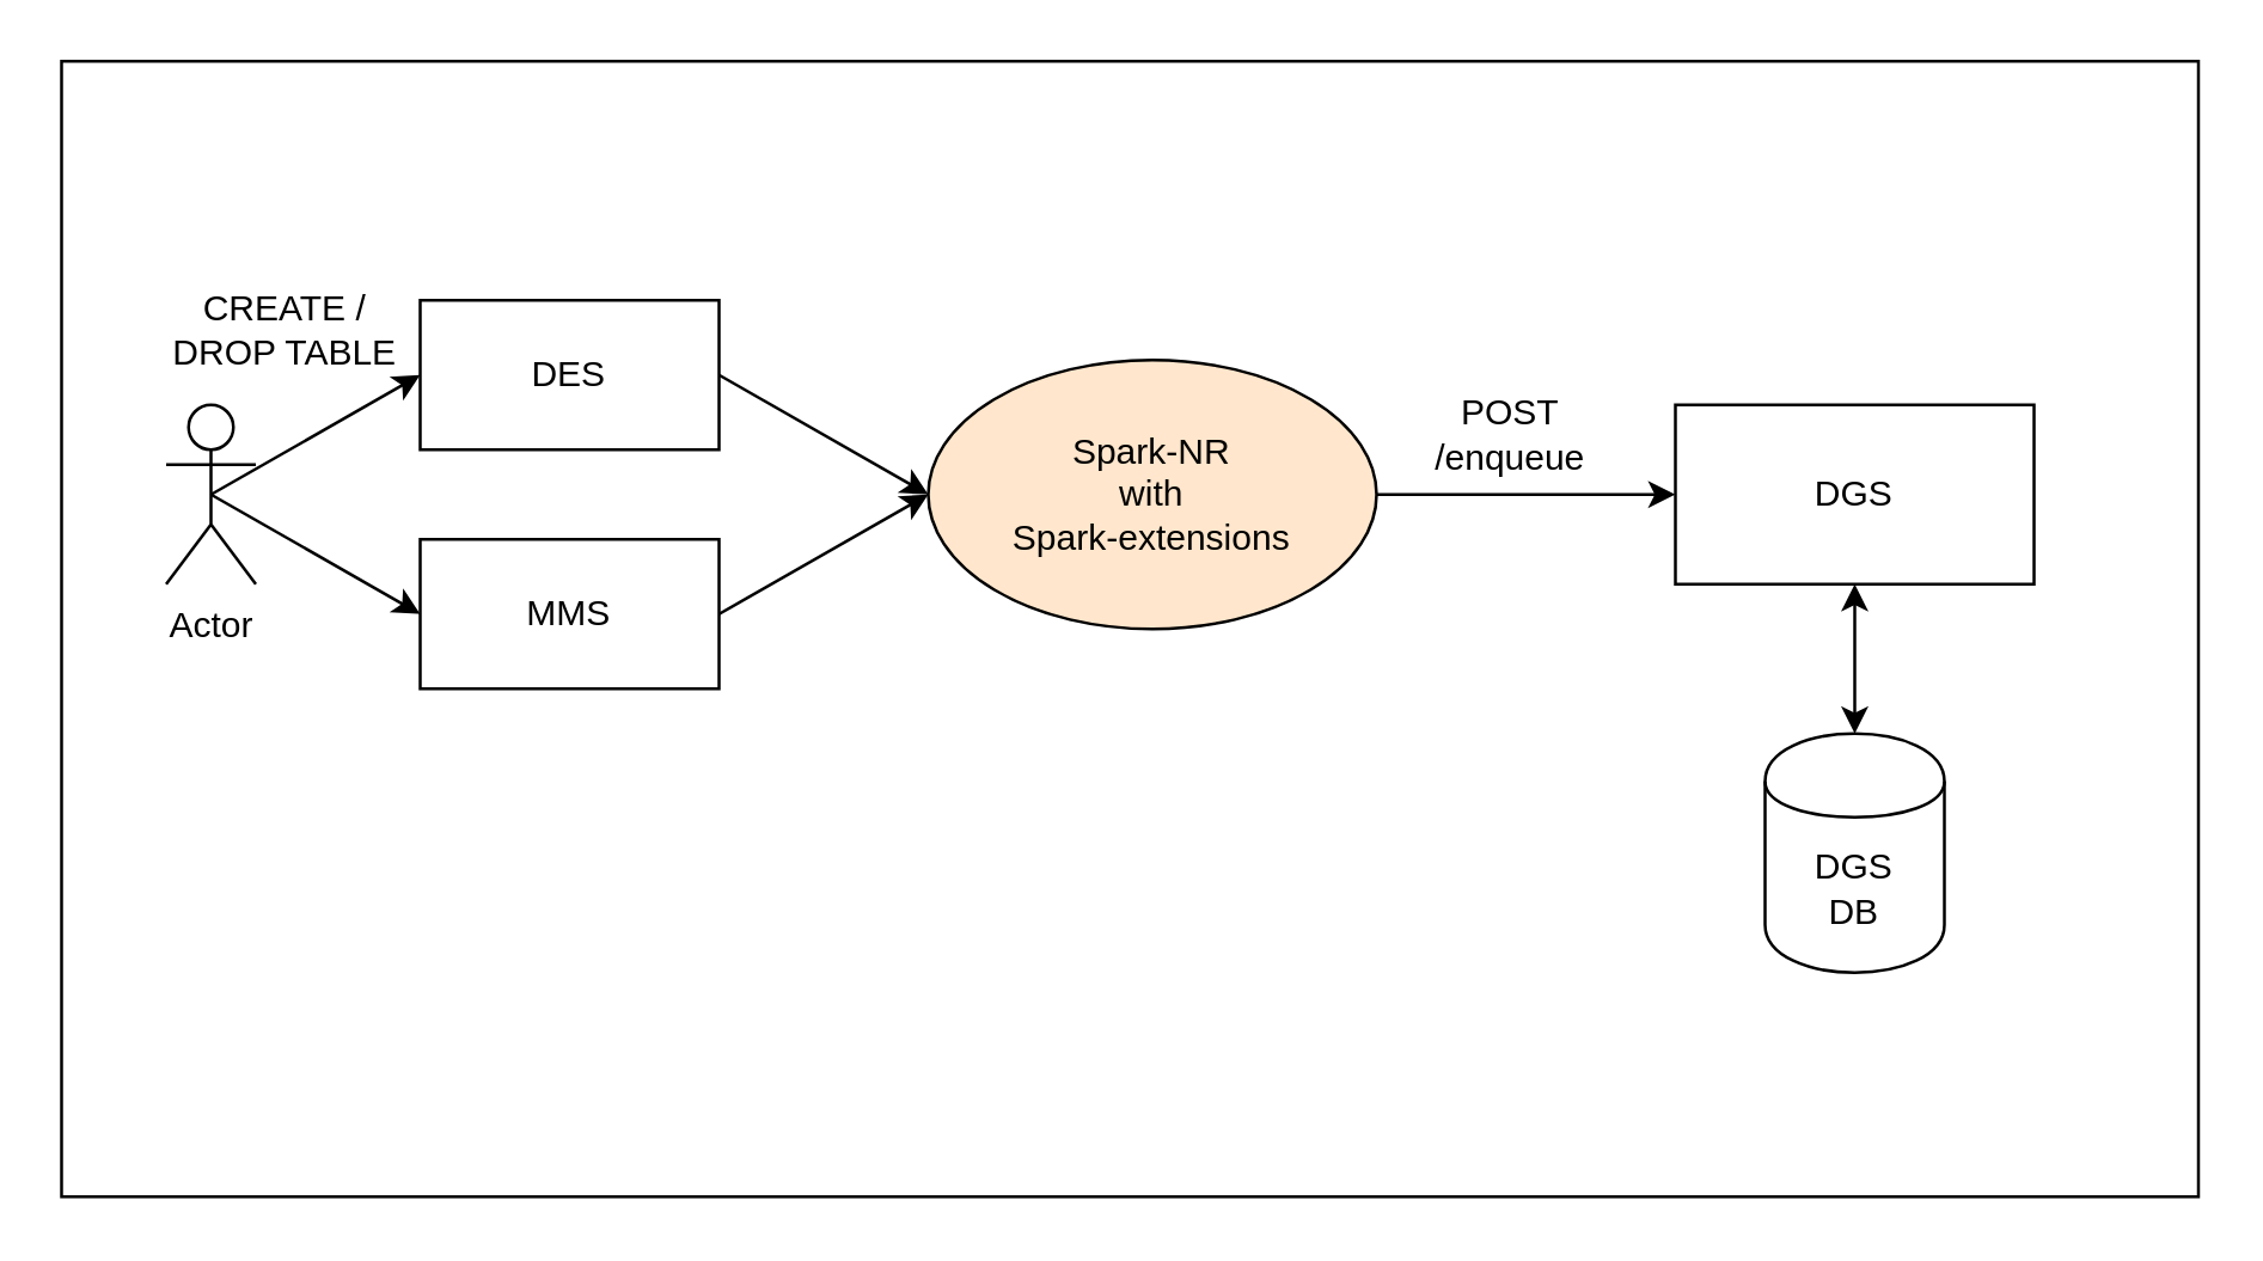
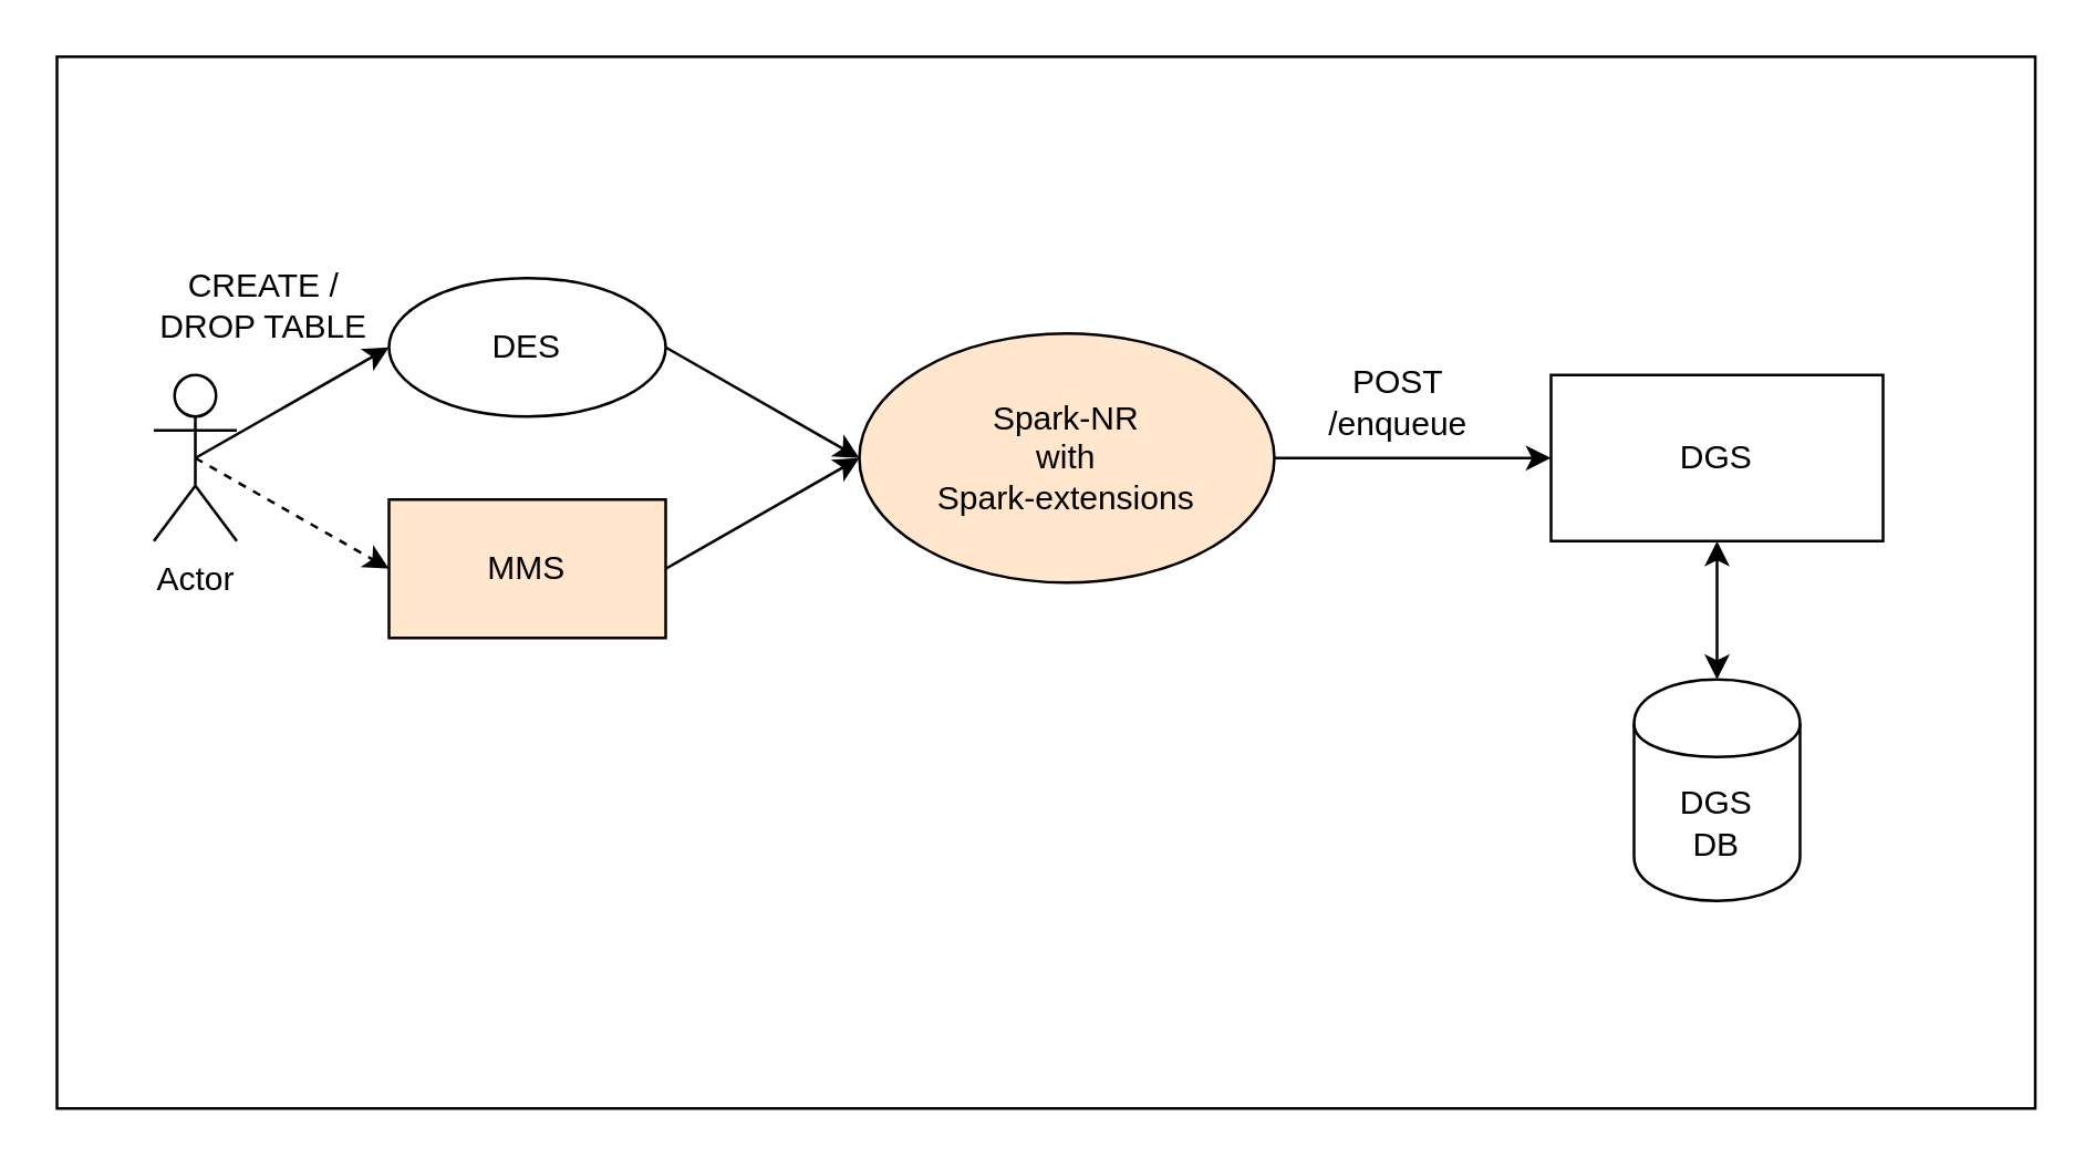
- <mxCell id="8" value="DES" style="rounded=0;whiteSpace=wrap;html=1;" vertex="1" parent="1"><mxGeometry x="140" y="100" width="100" height="50" as="geometry" /></mxCell>
+ <mxCell id="8" value="DES" style="ellipse;whiteSpace=wrap;html=1;" vertex="1" parent="1"><mxGeometry x="140" y="100" width="100" height="50" as="geometry" /></mxCell>
- <mxCell id="6" value="" style="endArrow=classic;html=1;exitX=0.5;exitY=0.5;exitDx=0;exitDy=0;exitPerimeter=0;entryX=0;entryY=0.5;entryDx=0;entryDy=0;" edge="1" parent="1" source="5" target="7"><mxGeometry width="50" height="50" relative="1" as="geometry"><mxPoint x="100" y="280" as="sourcePoint" /><mxPoint x="110" y="160" as="targetPoint" /></mxGeometry></mxCell>
+ <mxCell id="6" value="" style="endArrow=classic;html=1;exitX=0.5;exitY=0.5;exitDx=0;exitDy=0;exitPerimeter=0;entryX=0;entryY=0.5;entryDx=0;entryDy=0;dashed=1;" edge="1" parent="1" source="5" target="7"><mxGeometry width="50" height="50" relative="1" as="geometry"><mxPoint x="100" y="280" as="sourcePoint" /><mxPoint x="110" y="160" as="targetPoint" /></mxGeometry></mxCell>
- <mxCell id="7" value="MMS" style="rounded=0;whiteSpace=wrap;html=1;" vertex="1" parent="1"><mxGeometry x="140" y="180" width="100" height="50" as="geometry" /></mxCell>
+ <mxCell id="7" value="MMS" style="rounded=0;whiteSpace=wrap;html=1;fillColor=#ffe6cc;" vertex="1" parent="1"><mxGeometry x="140" y="180" width="100" height="50" as="geometry" /></mxCell>
